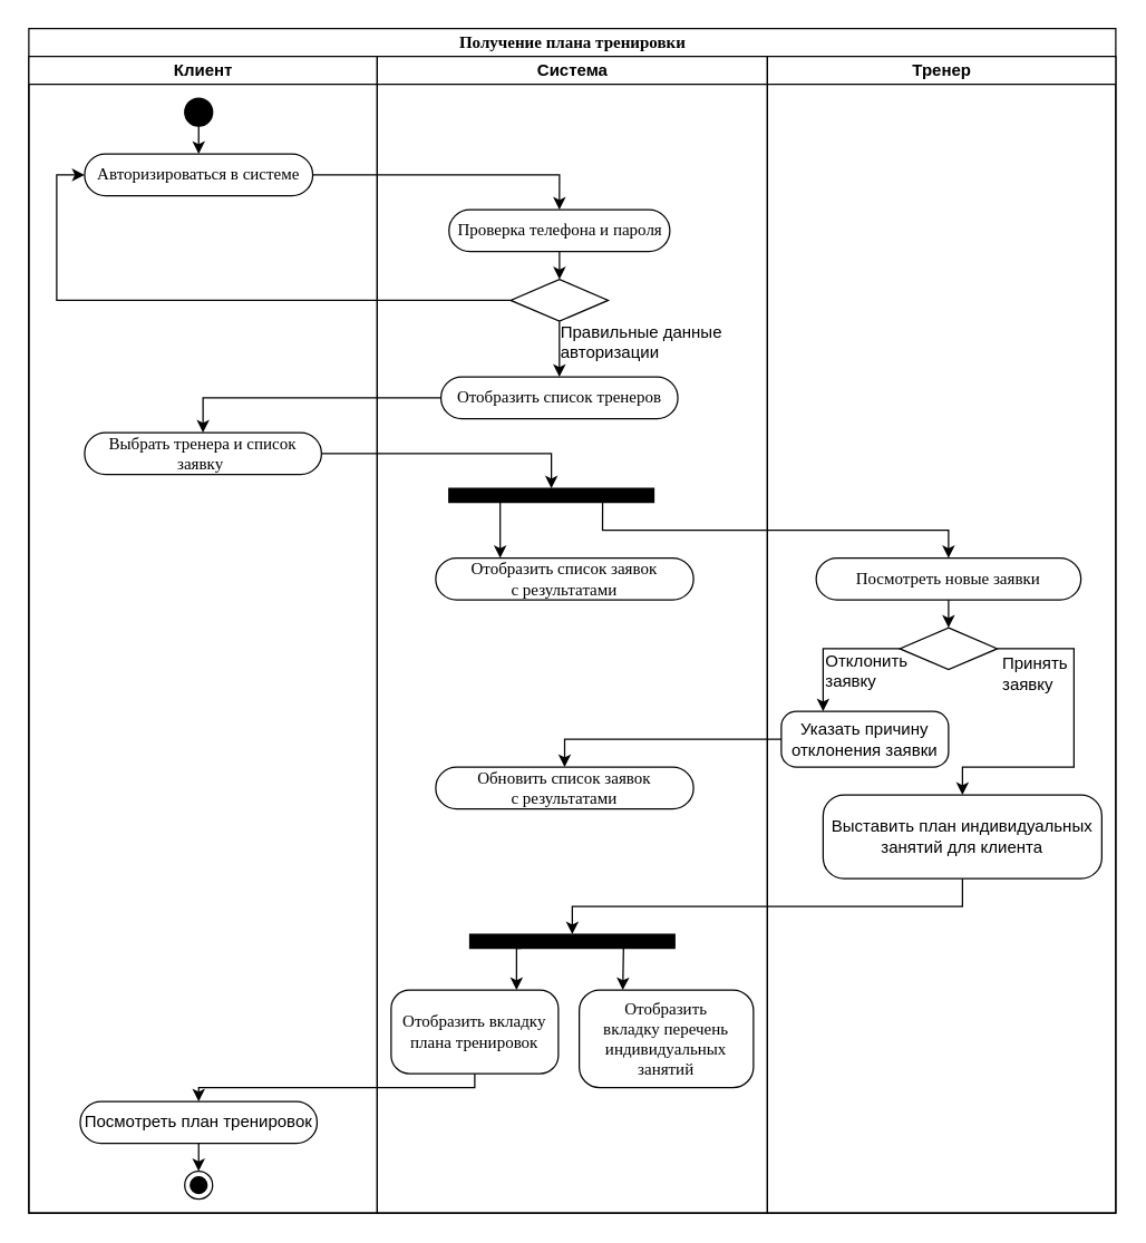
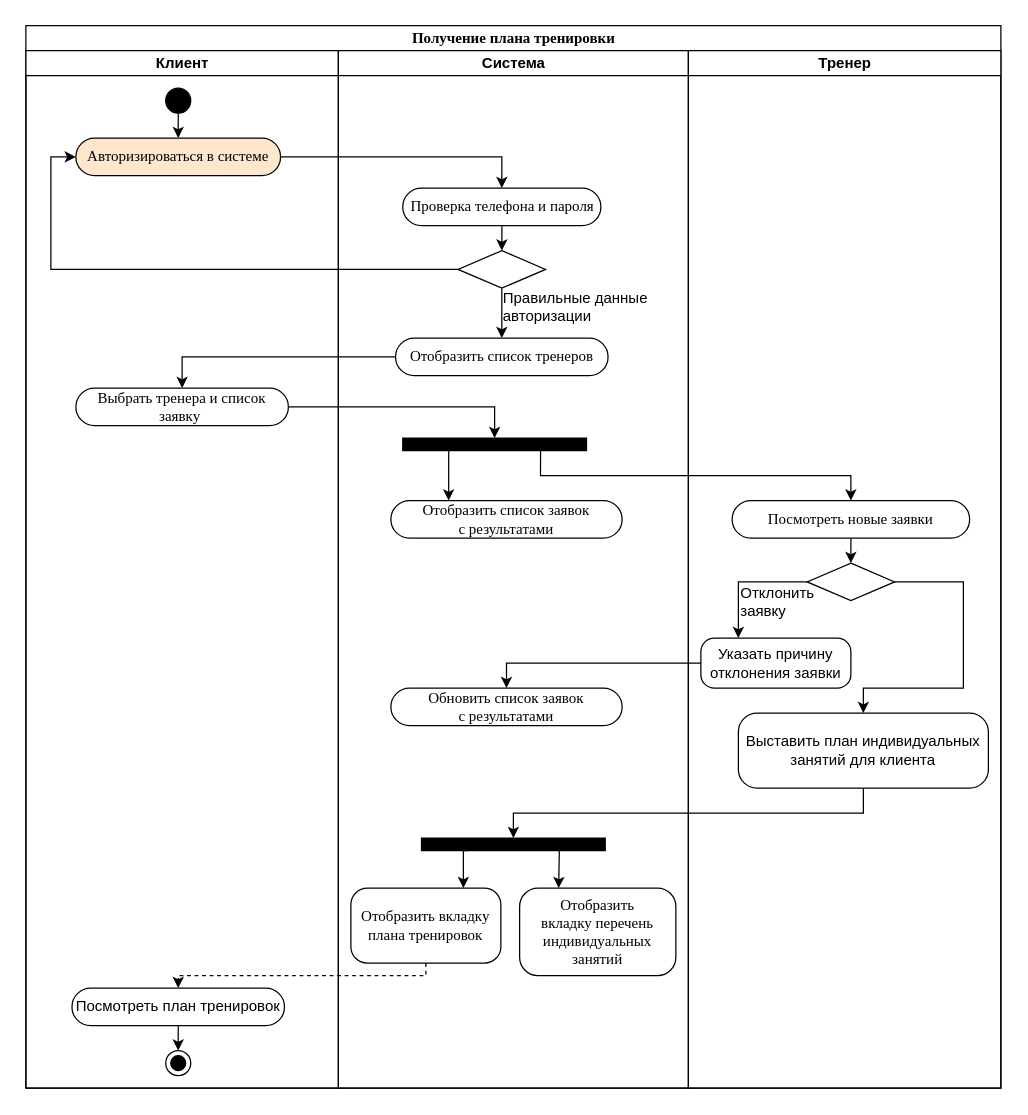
- <mxCell id="6" value="Авторизироваться в системе" style="rounded=1;whiteSpace=wrap;html=1;shadow=0;comic=0;labelBackgroundColor=none;strokeWidth=1;fontFamily=Verdana;fontSize=12;align=center;arcSize=50;" parent="3" vertex="1"><mxGeometry x="40.01" y="70" width="163.75" height="30" as="geometry" /></mxCell>
+ <mxCell id="6" value="Авторизироваться в системе" style="rounded=1;whiteSpace=wrap;html=1;shadow=0;comic=0;labelBackgroundColor=none;strokeWidth=1;fontFamily=Verdana;fontSize=12;align=center;arcSize=50;fillColor=#ffe6cc;" parent="3" vertex="1"><mxGeometry x="40.01" y="70" width="163.75" height="30" as="geometry" /></mxCell>
- <mxCell id="42" value="Принять заявку" style="text;html=1;align=left;verticalAlign=middle;whiteSpace=wrap;rounded=0;" parent="33" vertex="1"><mxGeometry x="167" y="428" width="60" height="30" as="geometry" /></mxCell>
- <mxCell id="44" style="edgeStyle=orthogonalEdgeStyle;rounded=0;orthogonalLoop=1;jettySize=auto;html=1;entryX=0.5;entryY=0;entryDx=0;entryDy=0;" edge="1" parent="2" source="26" target="9"><mxGeometry relative="1" as="geometry"><Array as="points"><mxPoint x="320" y="760" /><mxPoint x="122" y="760" /></Array></mxGeometry></mxCell>
+ <mxCell id="44" style="edgeStyle=orthogonalEdgeStyle;rounded=0;orthogonalLoop=1;jettySize=auto;html=1;entryX=0.5;entryY=0;entryDx=0;entryDy=0;dashed=1;" edge="1" parent="2" source="26" target="9"><mxGeometry relative="1" as="geometry"><Array as="points"><mxPoint x="320" y="760" /><mxPoint x="122" y="760" /></Array></mxGeometry></mxCell>
